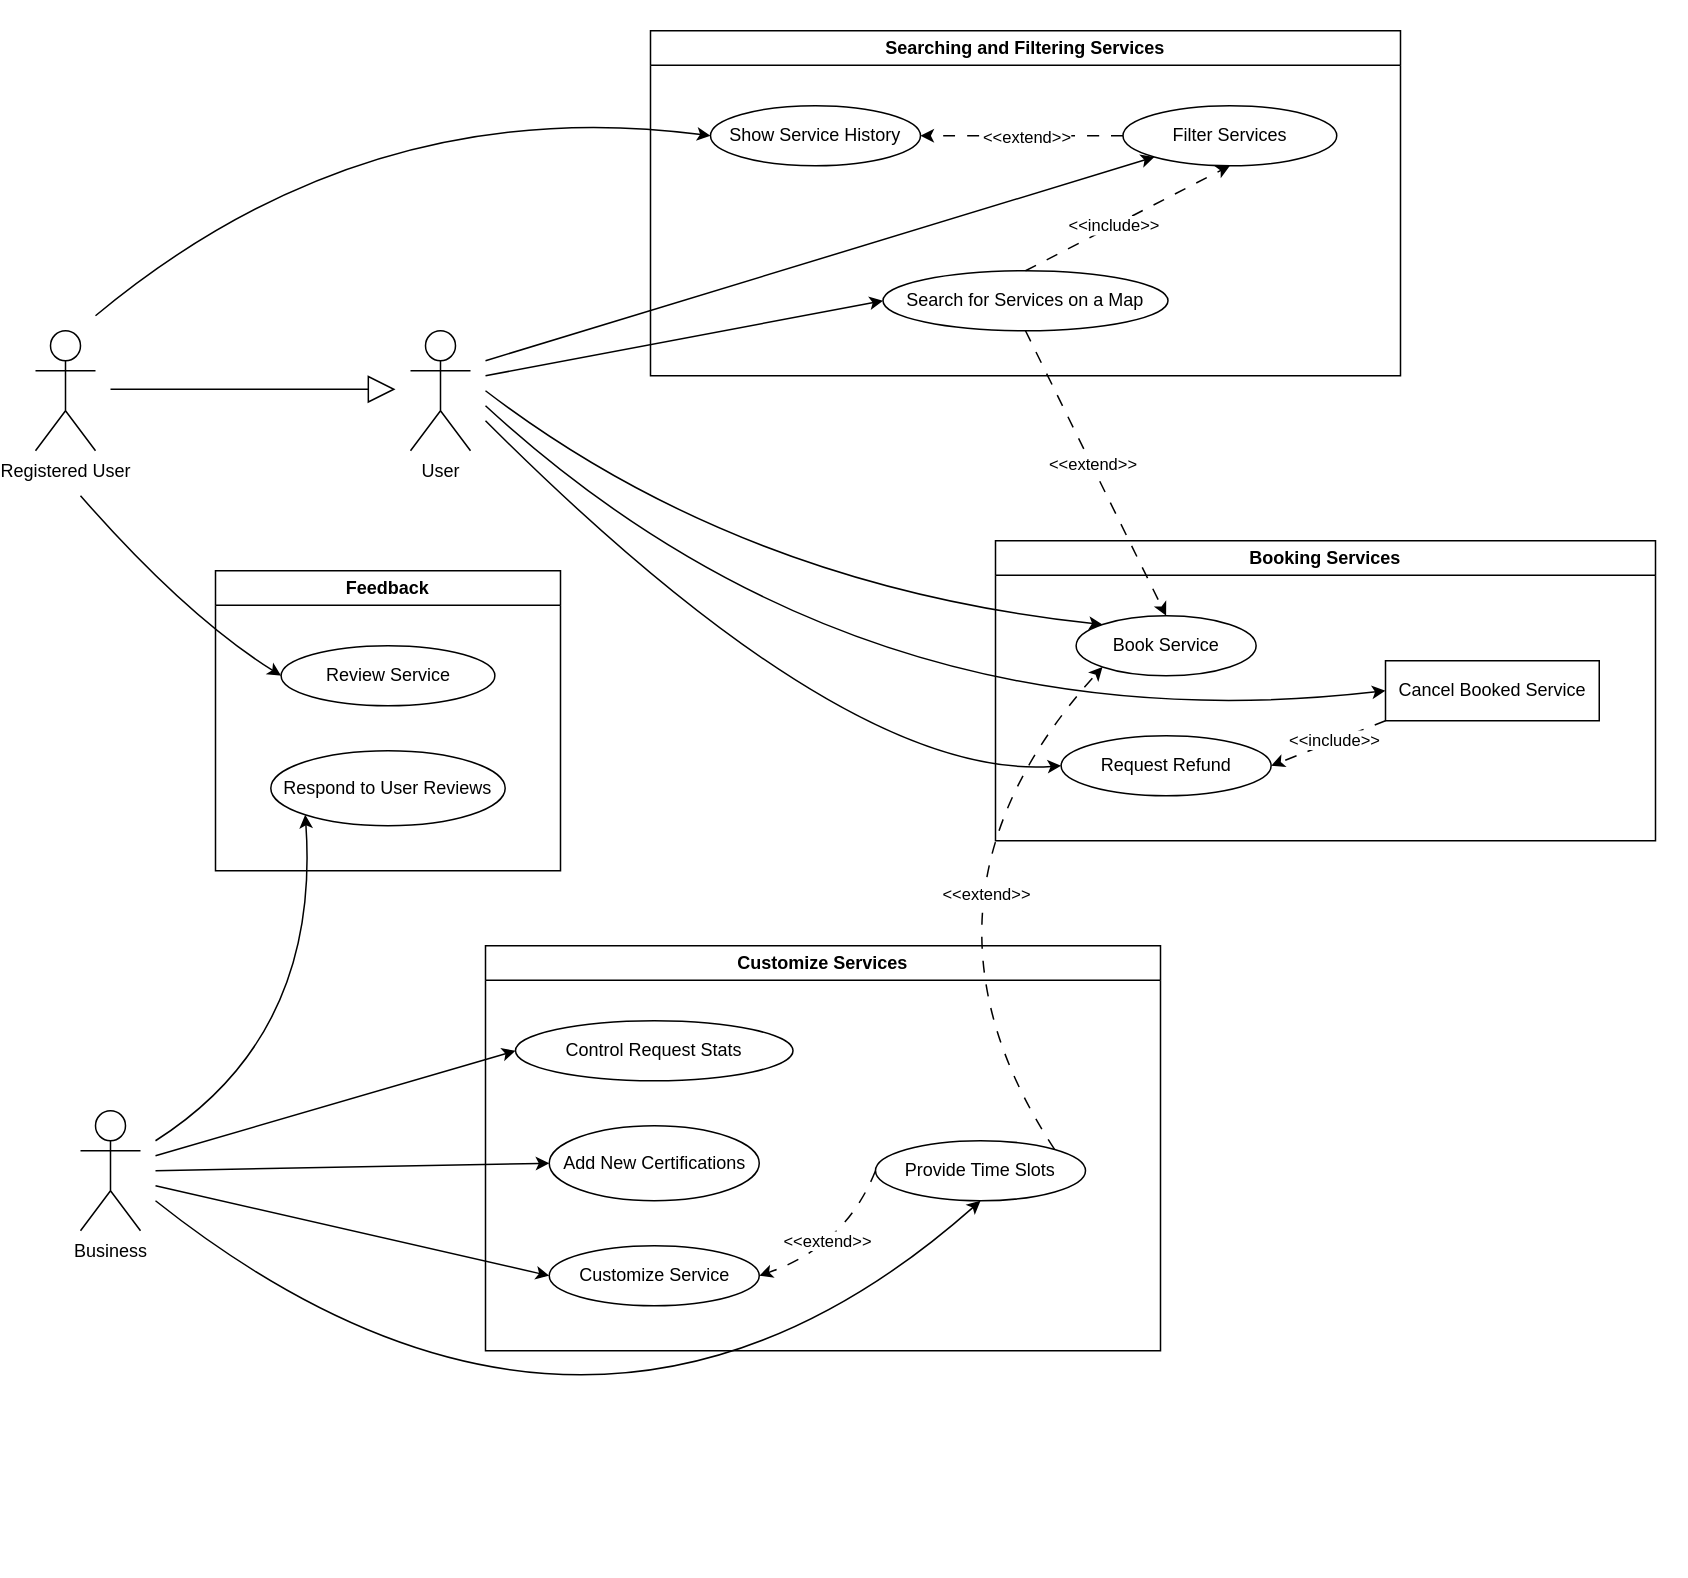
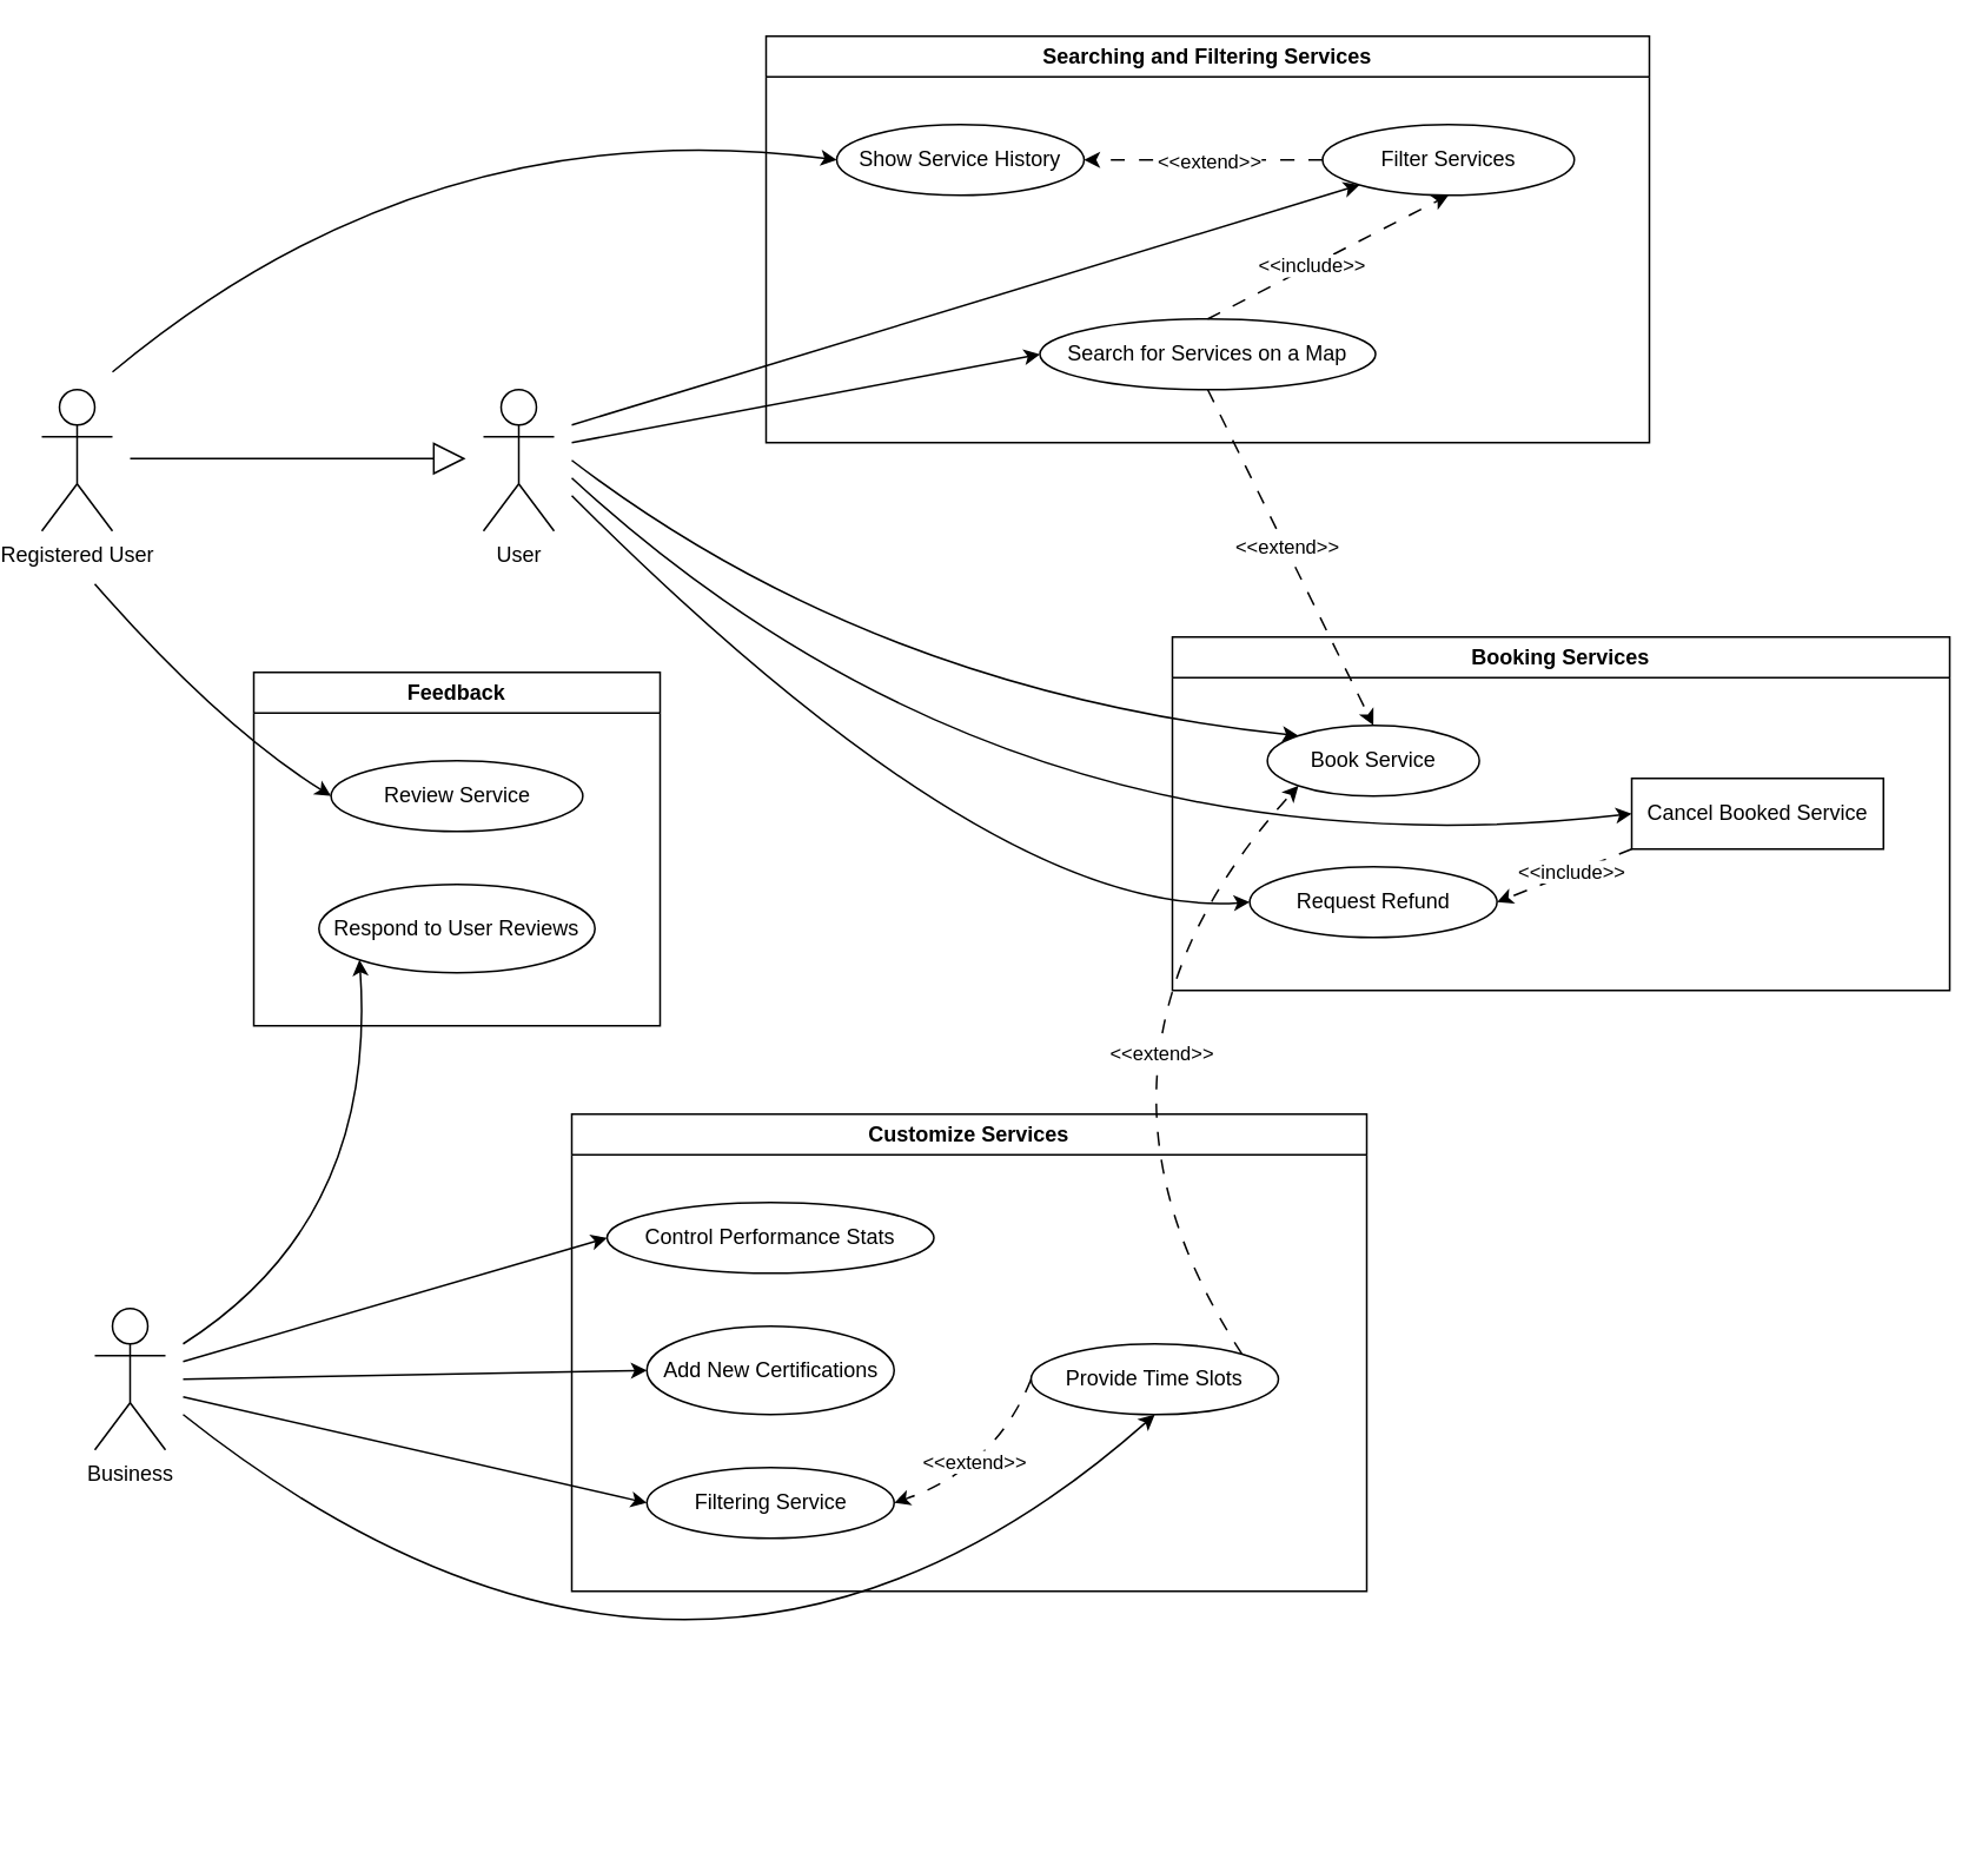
- <mxCell id="5" value="Control Request Stats" style="ellipse;whiteSpace=wrap;html=1;" vertex="1" parent="2"><mxGeometry x="20" y="50" width="185" height="40" as="geometry" /></mxCell>
+ <mxCell id="5" value="Control Performance Stats" style="ellipse;whiteSpace=wrap;html=1;" vertex="1" parent="2"><mxGeometry x="20" y="50" width="185" height="40" as="geometry" /></mxCell>
- <mxCell id="7" value="Customize Service" style="ellipse;whiteSpace=wrap;html=1;" vertex="1" parent="2"><mxGeometry x="42.5" y="200" width="140" height="40" as="geometry" /></mxCell>
+ <mxCell id="7" value="Filtering Service" style="ellipse;whiteSpace=wrap;html=1;" vertex="1" parent="2"><mxGeometry x="42.5" y="200" width="140" height="40" as="geometry" /></mxCell>
